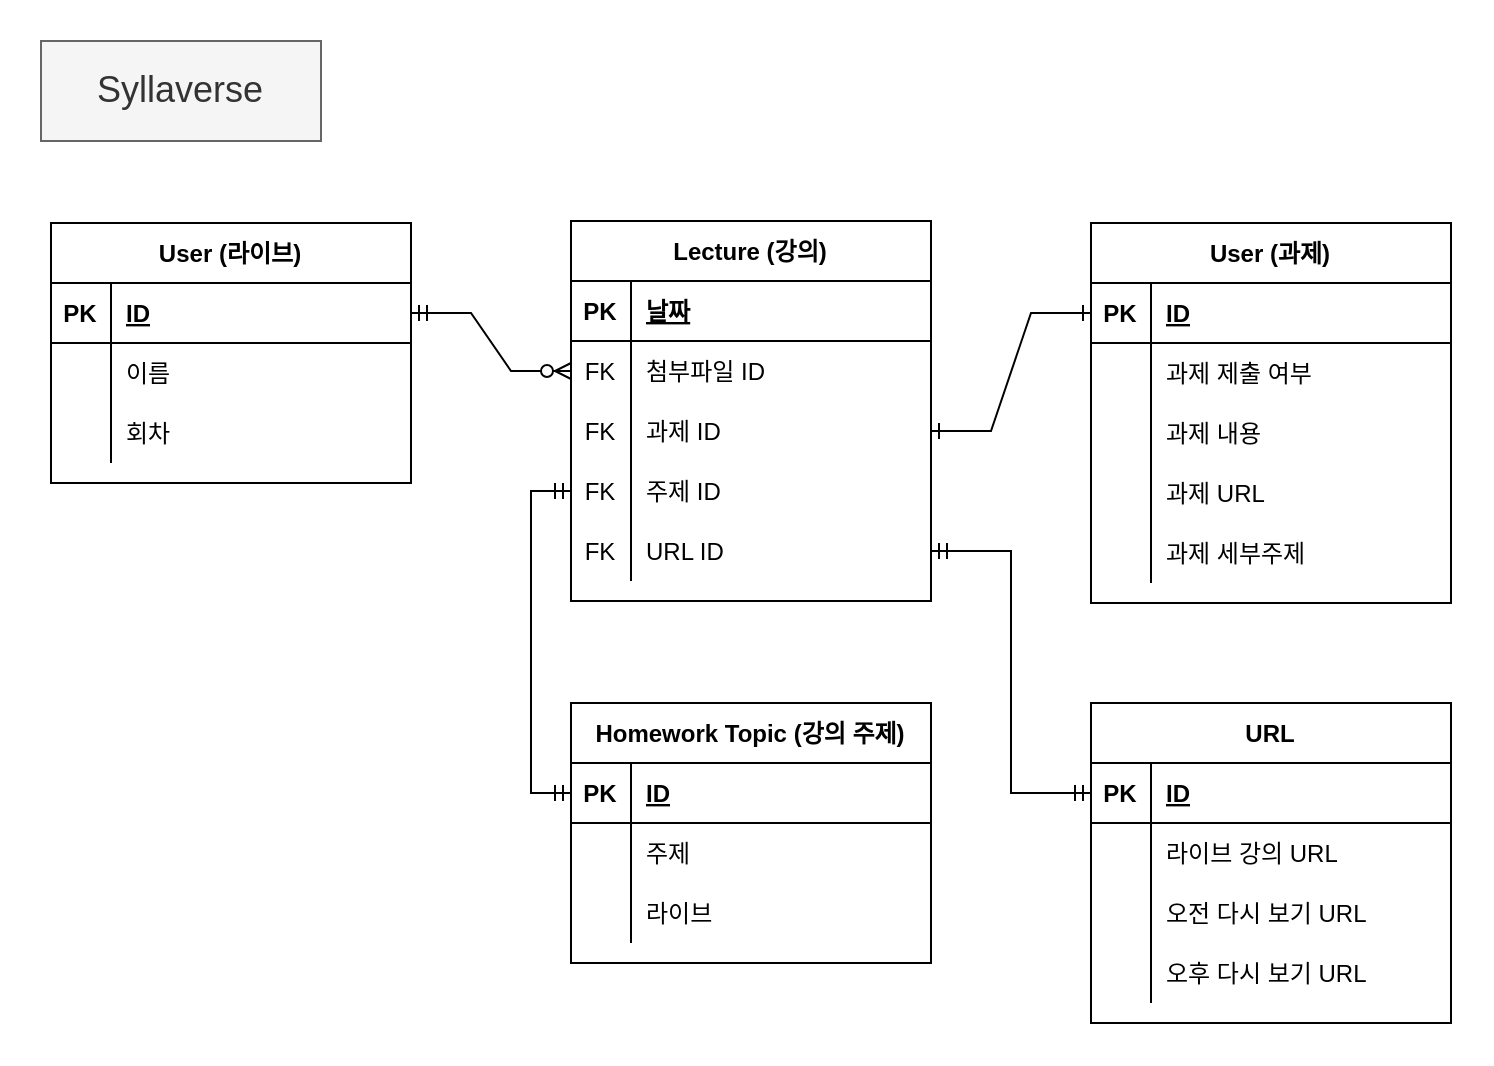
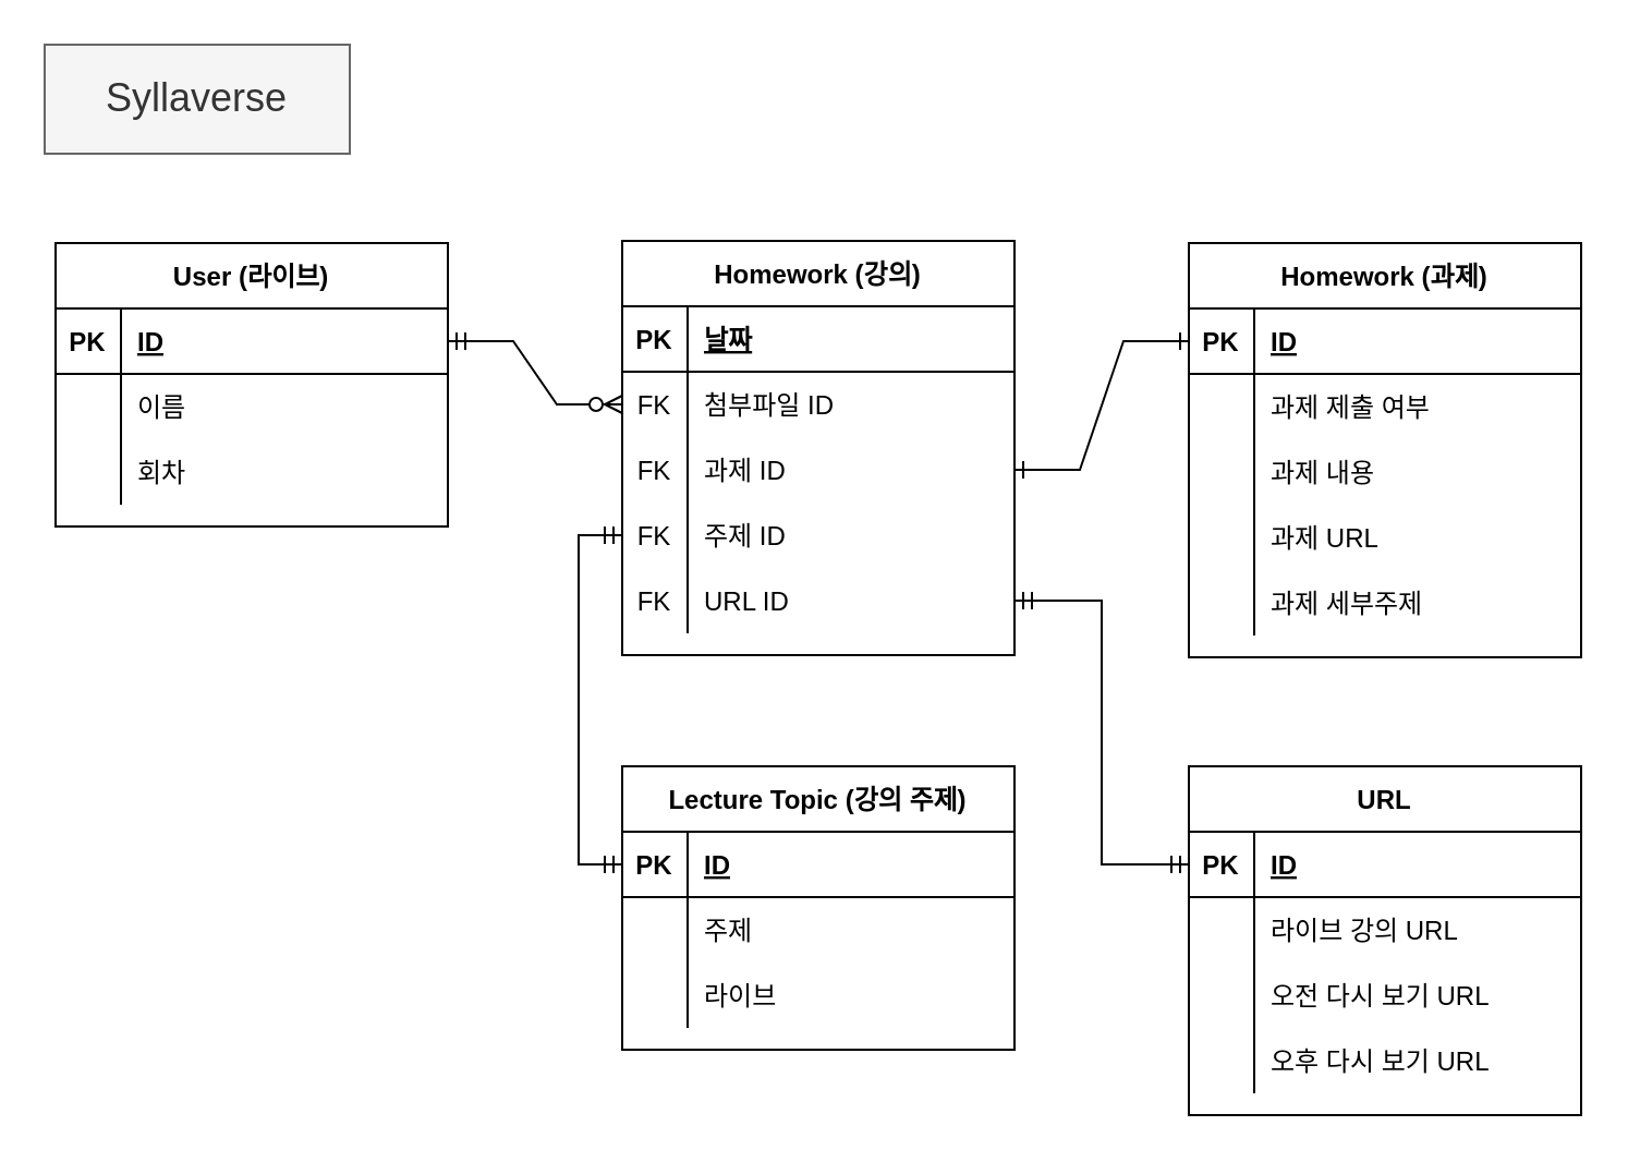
- <mxCell id="12" value="Lecture (강의)" style="shape=table;startSize=30;container=1;collapsible=1;childLayout=tableLayout;fixedRows=1;rowLines=0;fontStyle=1;align=center;resizeLast=1;" vertex="1" parent="1"><mxGeometry x="285" y="110" width="180" height="190" as="geometry" /></mxCell>
+ <mxCell id="12" value="Homework (강의)" style="shape=table;startSize=30;container=1;collapsible=1;childLayout=tableLayout;fixedRows=1;rowLines=0;fontStyle=1;align=center;resizeLast=1;" vertex="1" parent="1"><mxGeometry x="285" y="110" width="180" height="190" as="geometry" /></mxCell>
- <mxCell id="28" value="User (과제)" style="shape=table;startSize=30;container=1;collapsible=1;childLayout=tableLayout;fixedRows=1;rowLines=0;fontStyle=1;align=center;resizeLast=1;" vertex="1" parent="1"><mxGeometry x="545" y="111" width="180" height="190" as="geometry" /></mxCell>
+ <mxCell id="28" value="Homework (과제)" style="shape=table;startSize=30;container=1;collapsible=1;childLayout=tableLayout;fixedRows=1;rowLines=0;fontStyle=1;align=center;resizeLast=1;" vertex="1" parent="1"><mxGeometry x="545" y="111" width="180" height="190" as="geometry" /></mxCell>
- <mxCell id="46" value="Homework Topic (강의 주제)" style="shape=table;startSize=30;container=1;collapsible=1;childLayout=tableLayout;fixedRows=1;rowLines=0;fontStyle=1;align=center;resizeLast=1;" vertex="1" parent="1"><mxGeometry x="285" y="351" width="180" height="130" as="geometry" /></mxCell>
+ <mxCell id="46" value="Lecture Topic (강의 주제)" style="shape=table;startSize=30;container=1;collapsible=1;childLayout=tableLayout;fixedRows=1;rowLines=0;fontStyle=1;align=center;resizeLast=1;" vertex="1" parent="1"><mxGeometry x="285" y="351" width="180" height="130" as="geometry" /></mxCell>
